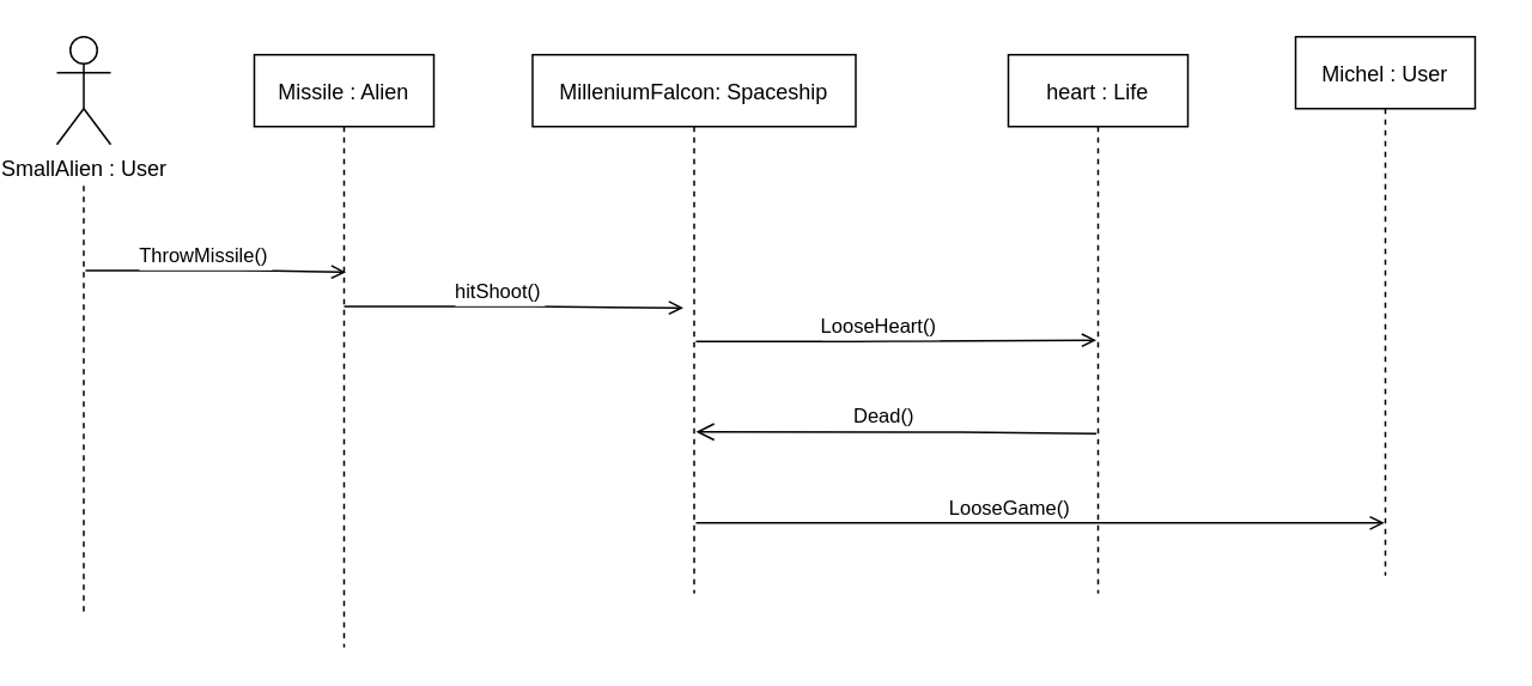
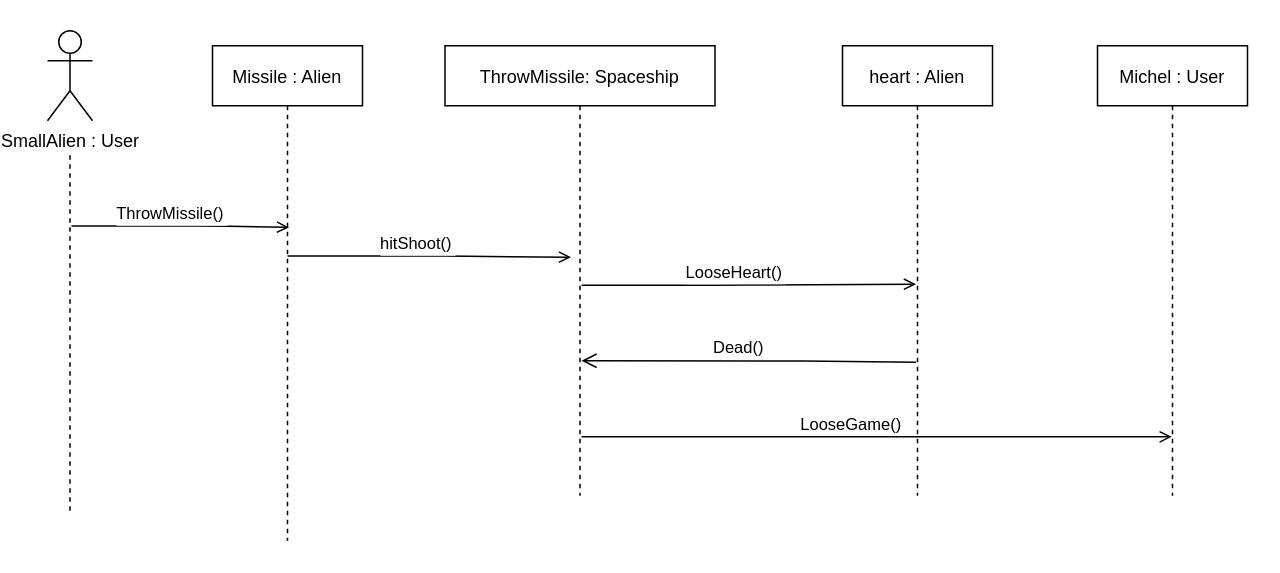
- <mxCell id="2" value="MilleniumFalcon: Spaceship" style="shape=umlLifeline;perimeter=lifelinePerimeter;container=1;collapsible=0;recursiveResize=0;rounded=0;shadow=0;strokeWidth=1;" parent="1" vertex="1"><mxGeometry x="285" y="30" width="180" height="300" as="geometry" /></mxCell>
+ <mxCell id="2" value="ThrowMissile: Spaceship" style="shape=umlLifeline;perimeter=lifelinePerimeter;container=1;collapsible=0;recursiveResize=0;rounded=0;shadow=0;strokeWidth=1;" parent="1" vertex="1"><mxGeometry x="285" y="30" width="180" height="300" as="geometry" /></mxCell>
- <mxCell id="7" value="heart : Life" style="shape=umlLifeline;perimeter=lifelinePerimeter;container=1;collapsible=0;recursiveResize=0;rounded=0;shadow=0;strokeWidth=1;" vertex="1" parent="1"><mxGeometry x="550" y="30" width="100" height="300" as="geometry" /></mxCell>
+ <mxCell id="7" value="heart : Alien" style="shape=umlLifeline;perimeter=lifelinePerimeter;container=1;collapsible=0;recursiveResize=0;rounded=0;shadow=0;strokeWidth=1;" vertex="1" parent="1"><mxGeometry x="550" y="30" width="100" height="300" as="geometry" /></mxCell>
- <mxCell id="12" value="Michel : User" style="shape=umlLifeline;perimeter=lifelinePerimeter;container=1;collapsible=0;recursiveResize=0;rounded=0;shadow=0;strokeWidth=1;" vertex="1" parent="1"><mxGeometry x="710" y="20" width="100" height="300" as="geometry" /></mxCell>
+ <mxCell id="12" value="Michel : User" style="shape=umlLifeline;perimeter=lifelinePerimeter;container=1;collapsible=0;recursiveResize=0;rounded=0;shadow=0;strokeWidth=1;" vertex="1" parent="1"><mxGeometry x="720" y="30" width="100" height="300" as="geometry" /></mxCell>
